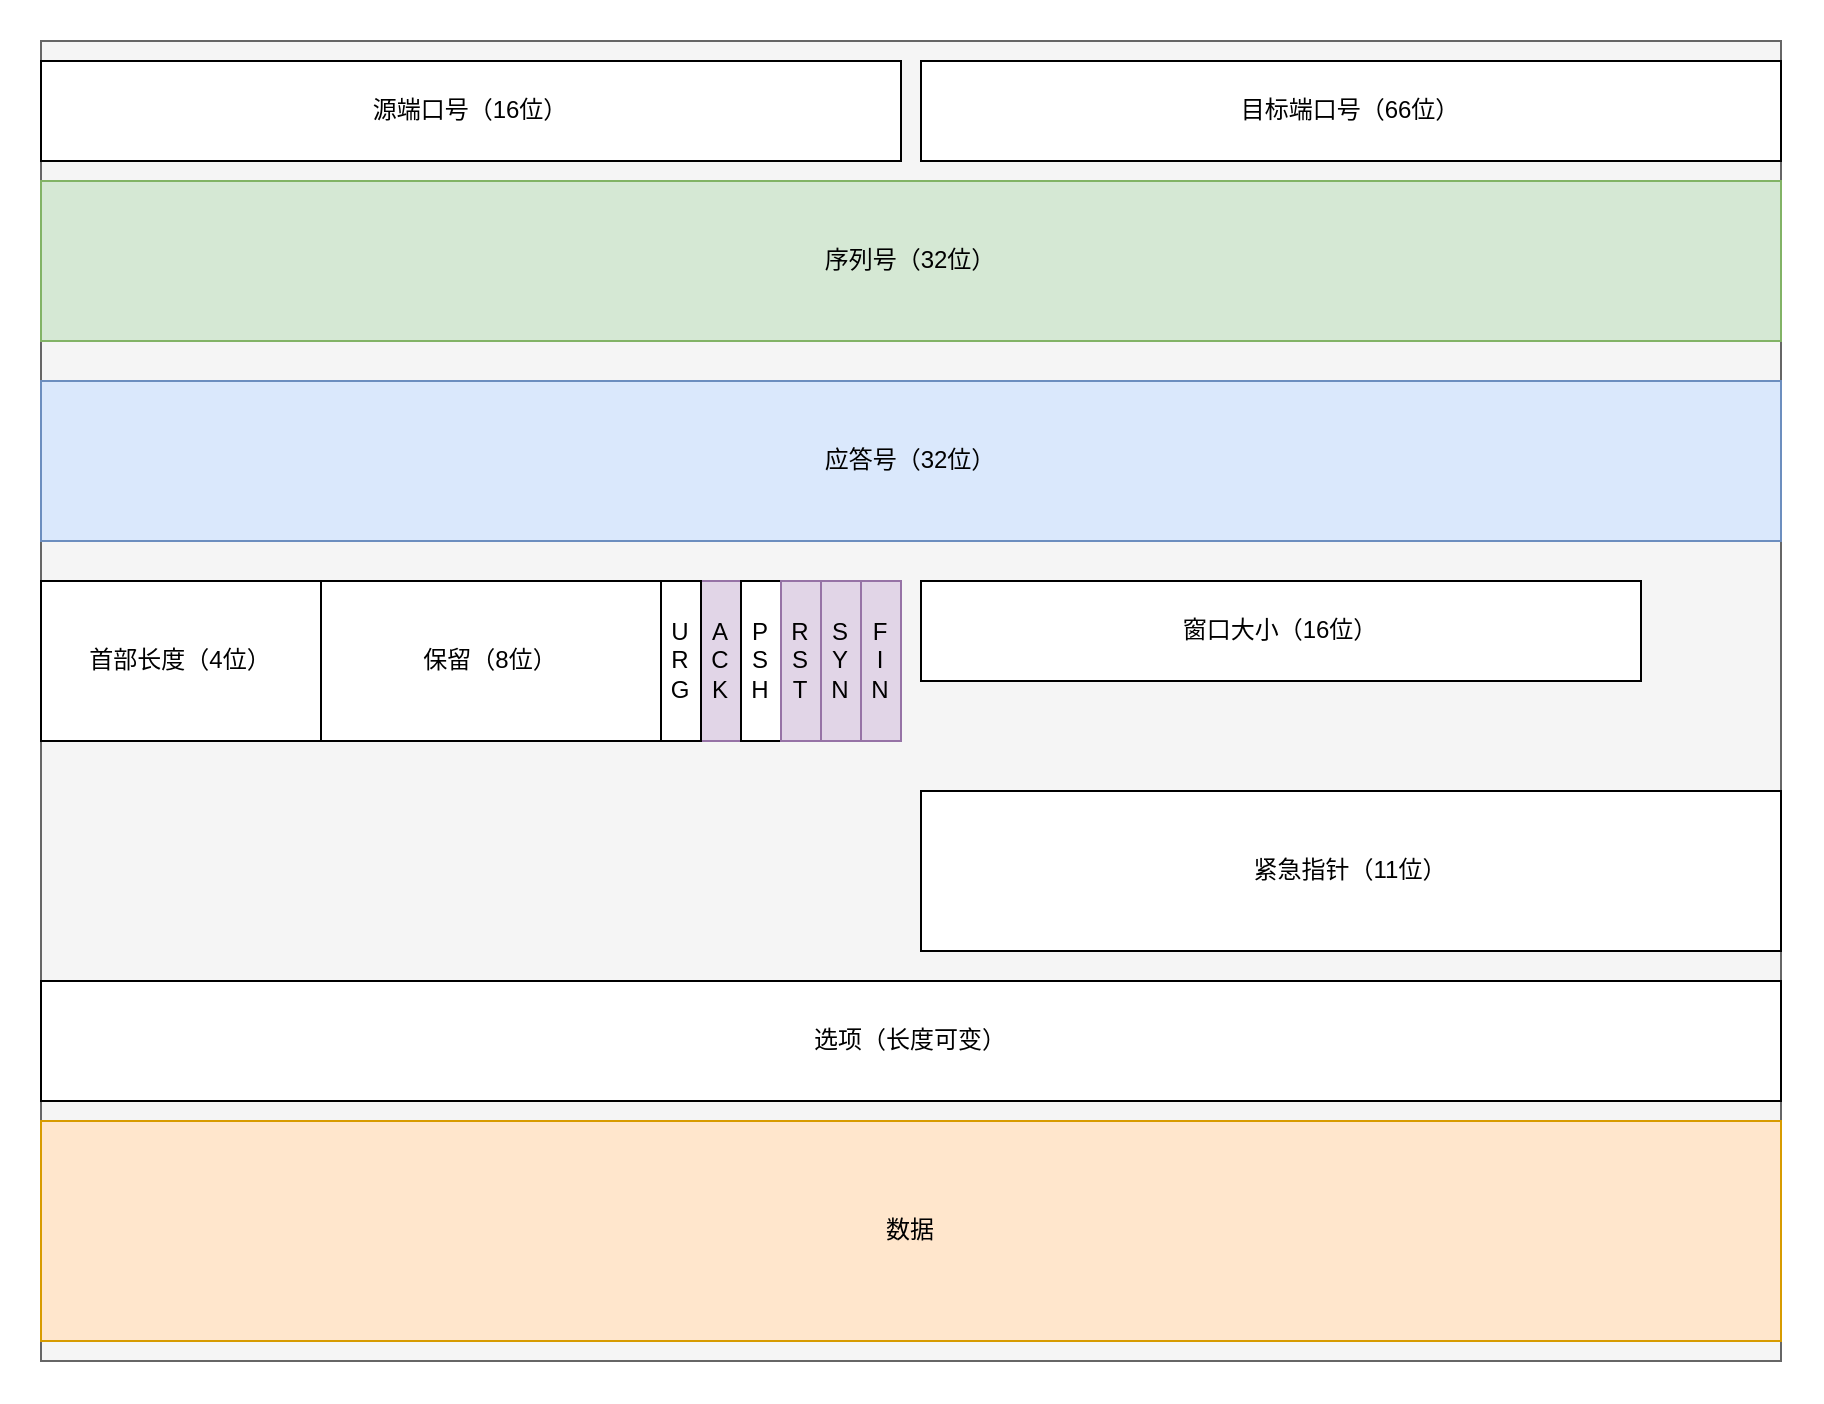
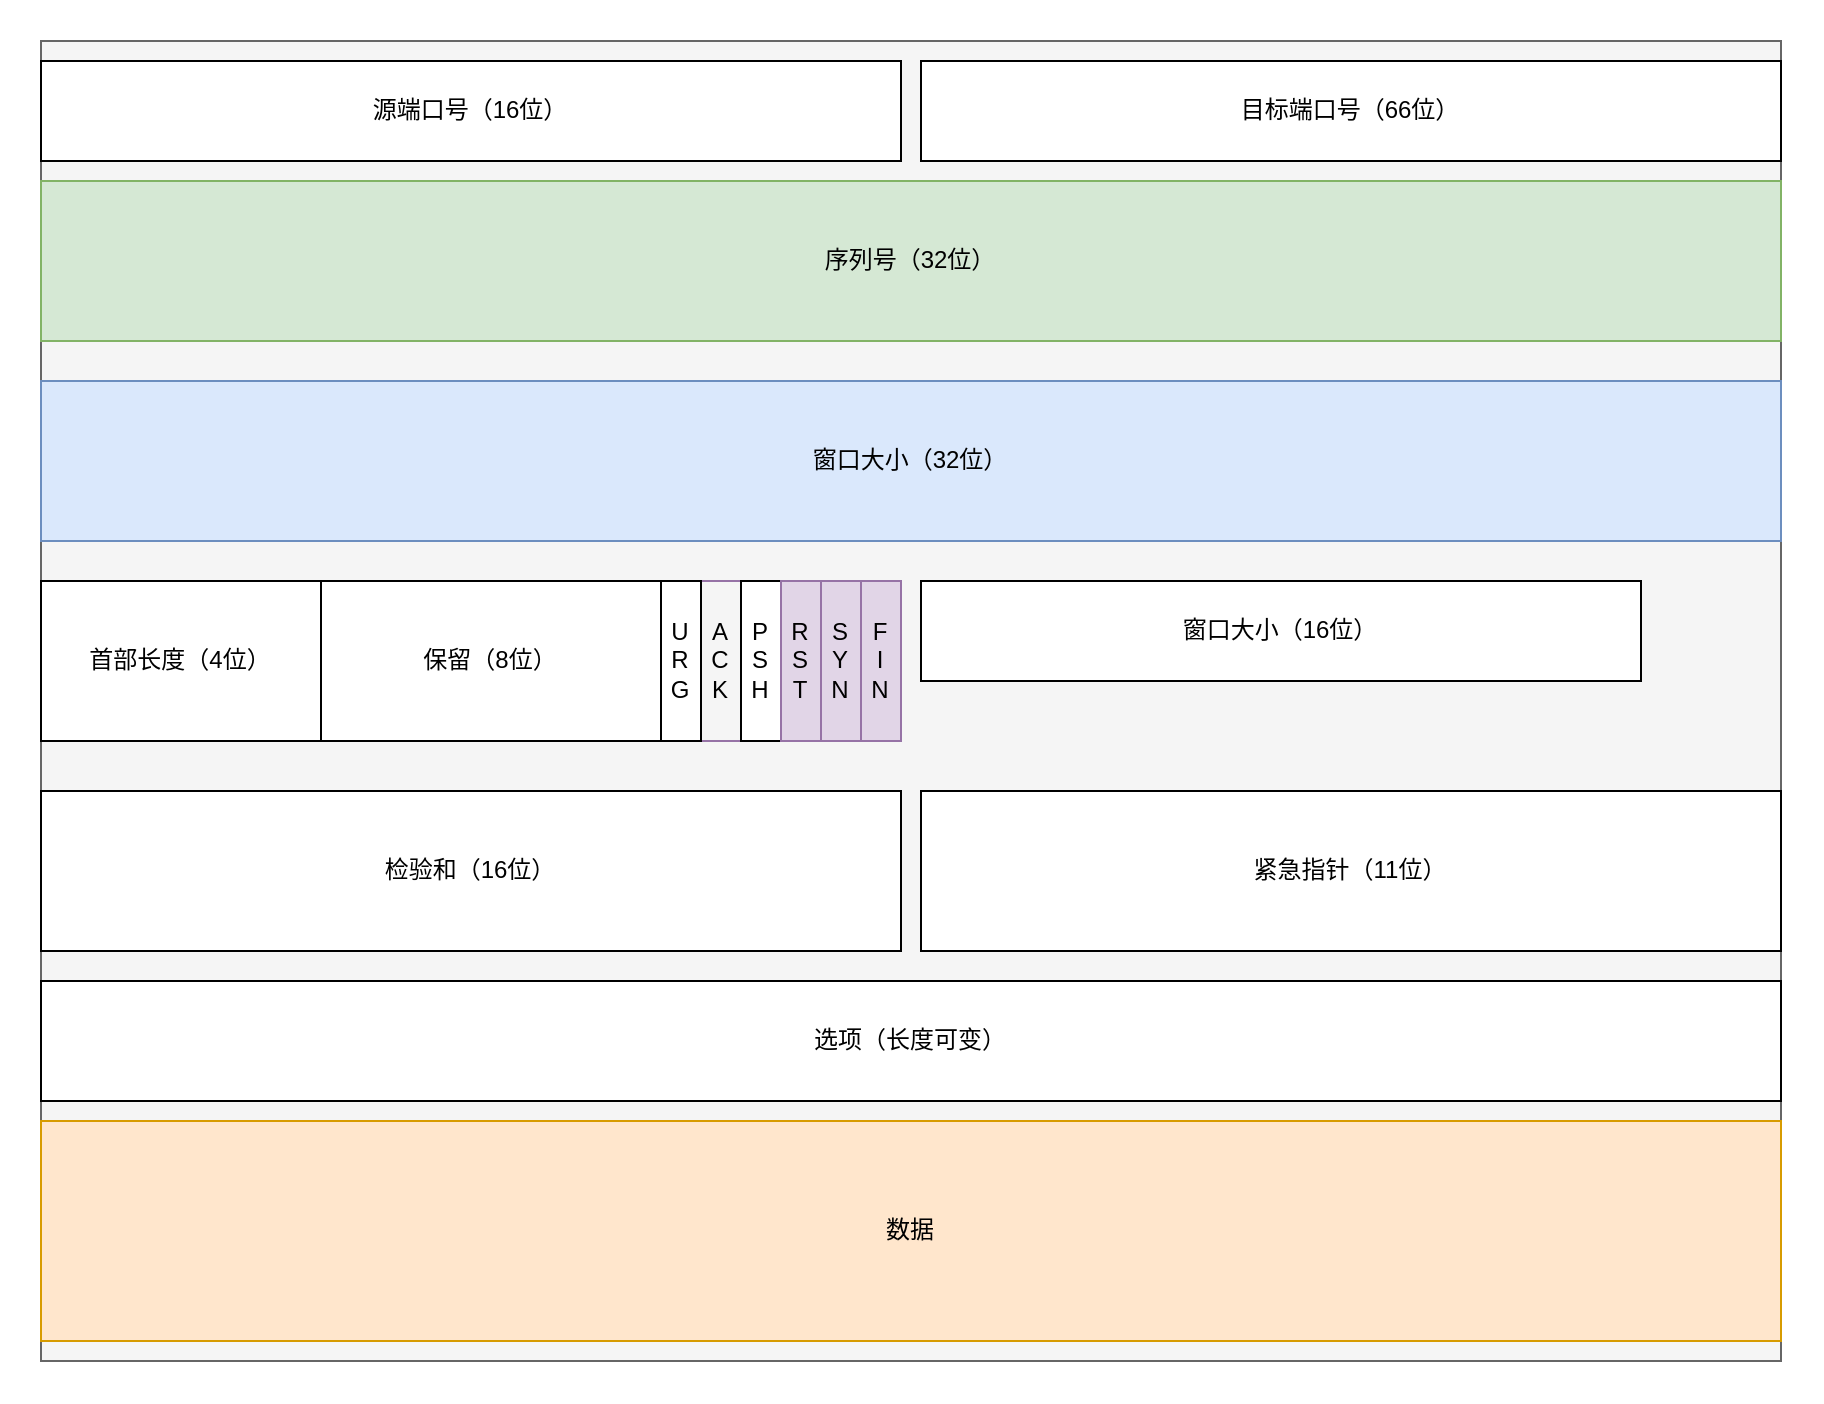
- <mxCell id="6" value="应答号（32位）" style="rounded=0;whiteSpace=wrap;html=1;fillColor=#dae8fc;strokeColor=#6c8ebf;" vertex="1" parent="1"><mxGeometry x="20" y="190" width="870" height="80" as="geometry" /></mxCell>
+ <mxCell id="6" value="窗口大小（32位）" style="rounded=0;whiteSpace=wrap;html=1;fillColor=#dae8fc;strokeColor=#6c8ebf;" vertex="1" parent="1"><mxGeometry x="20" y="190" width="870" height="80" as="geometry" /></mxCell>
- <mxCell id="9" value="A&lt;br&gt;C&lt;br&gt;K" style="rounded=0;whiteSpace=wrap;html=1;fillColor=#e1d5e7;strokeColor=#9673a6;" vertex="1" parent="1"><mxGeometry x="350" y="290" width="20" height="80" as="geometry" /></mxCell>
+ <mxCell id="9" value="A&lt;br&gt;C&lt;br&gt;K" style="rounded=0;whiteSpace=wrap;html=1;fillColor=#f5f5f5;strokeColor=#9673a6;" vertex="1" parent="1"><mxGeometry x="350" y="290" width="20" height="80" as="geometry" /></mxCell>
+ <mxCell id="16" value="检验和（16位）" style="rounded=0;whiteSpace=wrap;html=1;" vertex="1" parent="1"><mxGeometry x="20" y="395" width="430" height="80" as="geometry" /></mxCell>
